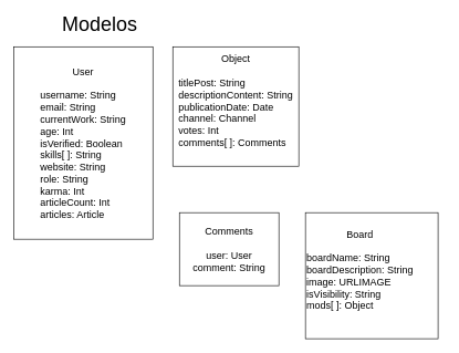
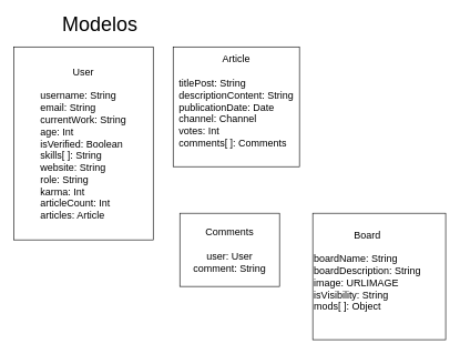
- <mxCell id="4" value="Object&lt;br&gt;&lt;br&gt;&lt;div style=&quot;text-align: left&quot;&gt;&lt;span&gt;titlePost: String&lt;/span&gt;&lt;/div&gt;&lt;div style=&quot;text-align: left&quot;&gt;&lt;span&gt;descriptionContent: String&lt;/span&gt;&lt;/div&gt;&lt;div style=&quot;text-align: left&quot;&gt;publicationDate: Date&lt;/div&gt;&lt;div style=&quot;text-align: left&quot;&gt;channel: Channel&lt;/div&gt;&lt;div style=&quot;text-align: left&quot;&gt;votes: Int&lt;/div&gt;&lt;div style=&quot;text-align: left&quot;&gt;comments[ ]: Comments&lt;/div&gt;&lt;div style=&quot;text-align: left&quot;&gt;&lt;br&gt;&lt;/div&gt;" style="rounded=0;whiteSpace=wrap;html=1;fontSize=15;" parent="1" vertex="1"><mxGeometry x="260" y="70" width="190" height="180" as="geometry" /></mxCell>
+ <mxCell id="4" value="Article&lt;br&gt;&lt;br&gt;&lt;div style=&quot;text-align: left&quot;&gt;&lt;span&gt;titlePost: String&lt;/span&gt;&lt;/div&gt;&lt;div style=&quot;text-align: left&quot;&gt;&lt;span&gt;descriptionContent: String&lt;/span&gt;&lt;/div&gt;&lt;div style=&quot;text-align: left&quot;&gt;publicationDate: Date&lt;/div&gt;&lt;div style=&quot;text-align: left&quot;&gt;channel: Channel&lt;/div&gt;&lt;div style=&quot;text-align: left&quot;&gt;votes: Int&lt;/div&gt;&lt;div style=&quot;text-align: left&quot;&gt;comments[ ]: Comments&lt;/div&gt;&lt;div style=&quot;text-align: left&quot;&gt;&lt;br&gt;&lt;/div&gt;" style="rounded=0;whiteSpace=wrap;html=1;fontSize=15;" parent="1" vertex="1"><mxGeometry x="260" y="70" width="190" height="180" as="geometry" /></mxCell>
- <mxCell id="5" value="&lt;div style=&quot;text-align: center&quot;&gt;Board&lt;/div&gt;&lt;div style=&quot;text-align: center&quot;&gt;&lt;br&gt;&lt;/div&gt;&lt;div&gt;&lt;div&gt;&lt;span&gt;boardName: String&lt;/span&gt;&lt;/div&gt;&lt;span&gt;&lt;div&gt;&lt;span&gt;boardDescription: String&lt;/span&gt;&lt;/div&gt;&lt;/span&gt;&lt;span&gt;&lt;div&gt;&lt;span&gt;image: URLIMAGE&lt;/span&gt;&lt;/div&gt;&lt;div&gt;isVisibility: String&lt;/div&gt;&lt;div&gt;mods[ ]: Object&lt;/div&gt;&lt;div&gt;&lt;br&gt;&lt;/div&gt;&lt;/span&gt;&lt;/div&gt;" style="rounded=0;whiteSpace=wrap;html=1;fontSize=15;align=left;" parent="1" vertex="1"><mxGeometry x="460" y="320" width="200" height="190" as="geometry" /></mxCell>
+ <mxCell id="5" value="&lt;div style=&quot;text-align: center&quot;&gt;Board&lt;/div&gt;&lt;div style=&quot;text-align: center&quot;&gt;&lt;br&gt;&lt;/div&gt;&lt;div&gt;&lt;div&gt;&lt;span&gt;boardName: String&lt;/span&gt;&lt;/div&gt;&lt;span&gt;&lt;div&gt;&lt;span&gt;boardDescription: String&lt;/span&gt;&lt;/div&gt;&lt;/span&gt;&lt;span&gt;&lt;div&gt;&lt;span&gt;image: URLIMAGE&lt;/span&gt;&lt;/div&gt;&lt;div&gt;isVisibility: String&lt;/div&gt;&lt;div&gt;mods[ ]: Object&lt;/div&gt;&lt;div&gt;&lt;br&gt;&lt;/div&gt;&lt;/span&gt;&lt;/div&gt;" style="rounded=0;whiteSpace=wrap;html=1;fontSize=15;align=left;" parent="1" vertex="1"><mxGeometry x="470" y="320" width="200" height="190" as="geometry" /></mxCell>
